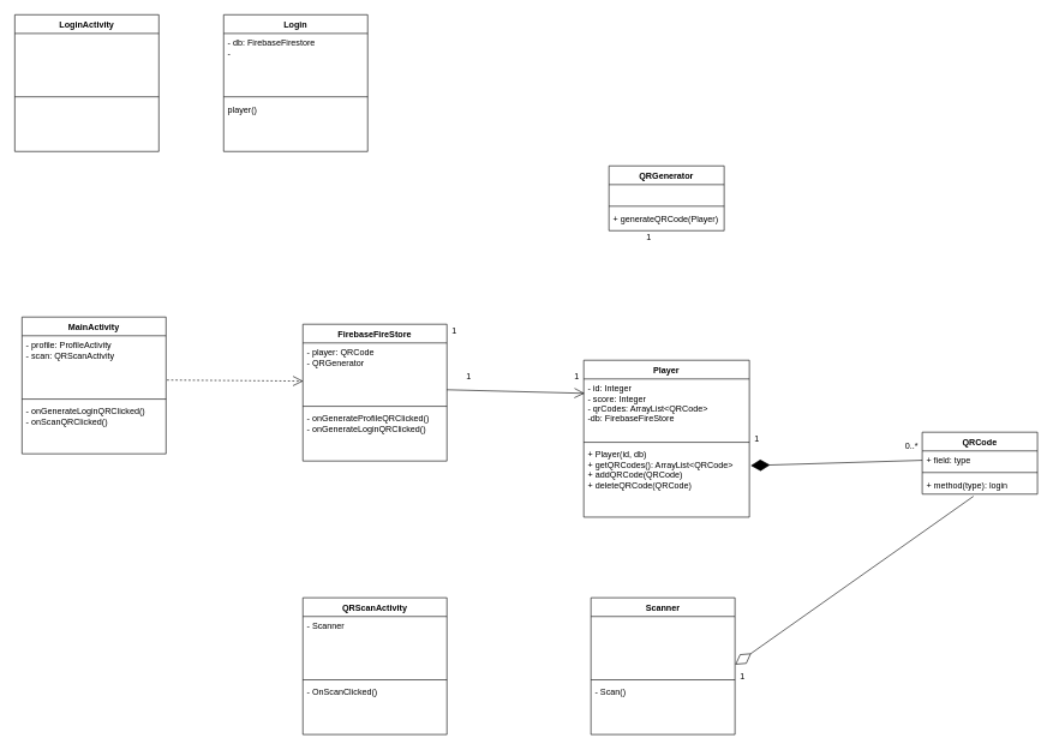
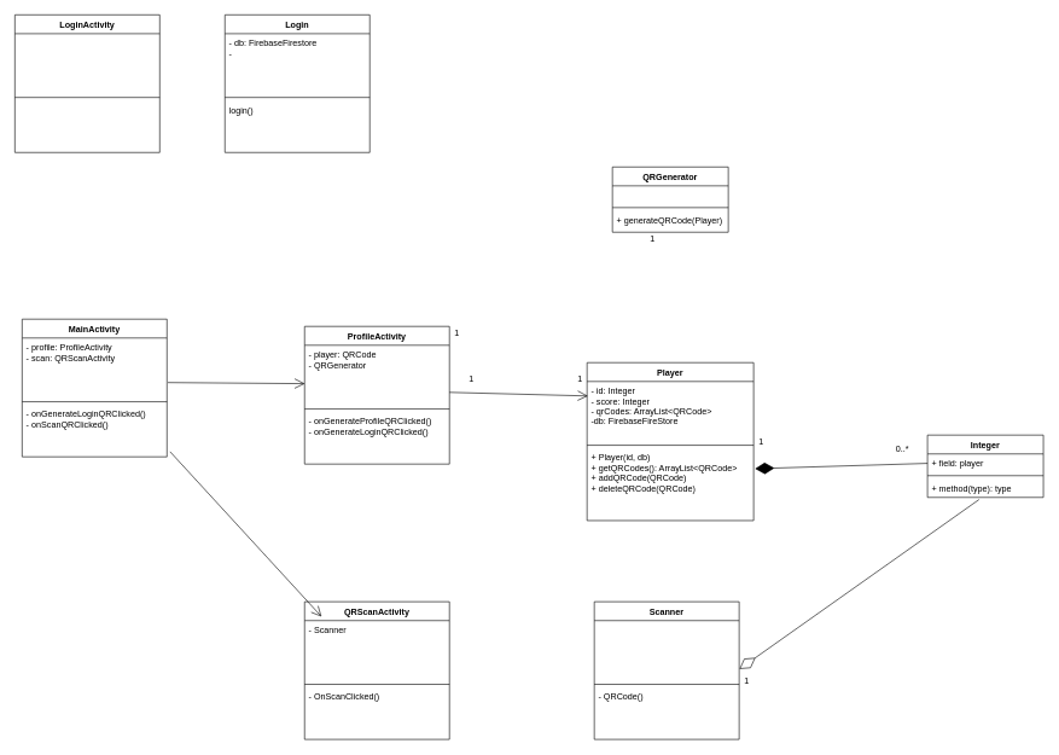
- <mxCell id="37" value="player()" style="text;strokeColor=none;fillColor=none;align=left;verticalAlign=top;spacingLeft=4;spacingRight=4;overflow=hidden;rotatable=0;points=[[0,0.5],[1,0.5]];portConstraint=eastwest;" vertex="1" parent="34"><mxGeometry y="118" width="200" height="72" as="geometry" /></mxCell>
+ <mxCell id="37" value="login()" style="text;strokeColor=none;fillColor=none;align=left;verticalAlign=top;spacingLeft=4;spacingRight=4;overflow=hidden;rotatable=0;points=[[0,0.5],[1,0.5]];portConstraint=eastwest;" vertex="1" parent="34"><mxGeometry y="118" width="200" height="72" as="geometry" /></mxCell>
- <mxCell id="19" value="FirebaseFireStore" style="swimlane;fontStyle=1;align=center;verticalAlign=top;childLayout=stackLayout;horizontal=1;startSize=26;horizontalStack=0;resizeParent=1;resizeParentMax=0;resizeLast=0;collapsible=1;marginBottom=0;" parent="1" vertex="1"><mxGeometry x="420" y="450" width="200" height="190" as="geometry" /></mxCell>
+ <mxCell id="19" value="ProfileActivity" style="swimlane;fontStyle=1;align=center;verticalAlign=top;childLayout=stackLayout;horizontal=1;startSize=26;horizontalStack=0;resizeParent=1;resizeParentMax=0;resizeLast=0;collapsible=1;marginBottom=0;" parent="1" vertex="1"><mxGeometry x="420" y="450" width="200" height="190" as="geometry" /></mxCell>
- <mxCell id="48" value="" style="endArrow=open;endFill=1;endSize=12;html=1;rounded=0;exitX=1.006;exitY=0.732;exitDx=0;exitDy=0;exitPerimeter=0;entryX=0.002;entryY=0.631;entryDx=0;entryDy=0;entryPerimeter=0;dashed=1;" edge="1" parent="1" source="27" target="20"><mxGeometry width="160" relative="1" as="geometry"><mxPoint x="250" y="522.23" as="sourcePoint" /><mxPoint x="410" y="522.23" as="targetPoint" /></mxGeometry></mxCell>
+ <mxCell id="48" value="" style="endArrow=open;endFill=1;endSize=12;html=1;rounded=0;exitX=1.006;exitY=0.732;exitDx=0;exitDy=0;exitPerimeter=0;entryX=0.002;entryY=0.631;entryDx=0;entryDy=0;entryPerimeter=0;" edge="1" parent="1" source="27" target="20"><mxGeometry width="160" relative="1" as="geometry"><mxPoint x="250" y="522.23" as="sourcePoint" /><mxPoint x="410" y="522.23" as="targetPoint" /></mxGeometry></mxCell>
- <mxCell id="6" value="QRCode" style="swimlane;fontStyle=1;align=center;verticalAlign=top;childLayout=stackLayout;horizontal=1;startSize=26;horizontalStack=0;resizeParent=1;resizeParentMax=0;resizeLast=0;collapsible=1;marginBottom=0;" parent="1" vertex="1"><mxGeometry x="1280" y="600" width="160" height="86" as="geometry" /></mxCell>
+ <mxCell id="6" value="Integer" style="swimlane;fontStyle=1;align=center;verticalAlign=top;childLayout=stackLayout;horizontal=1;startSize=26;horizontalStack=0;resizeParent=1;resizeParentMax=0;resizeLast=0;collapsible=1;marginBottom=0;" parent="1" vertex="1"><mxGeometry x="1280" y="600" width="160" height="86" as="geometry" /></mxCell>
- <mxCell id="18" value="0..*" style="text;html=1;align=center;verticalAlign=middle;resizable=0;points=[];autosize=1;strokeColor=none;fillColor=none;" parent="1" vertex="1"><mxGeometry x="1250" y="610" width="30" height="20" as="geometry" /></mxCell>
+ <mxCell id="18" value="0..*" style="text;html=1;align=center;verticalAlign=middle;resizable=0;points=[];autosize=1;strokeColor=none;fillColor=none;" parent="1" vertex="1"><mxGeometry x="1230" y="610" width="30" height="20" as="geometry" /></mxCell>
- <mxCell id="7" value="+ field: type" style="text;strokeColor=none;fillColor=none;align=left;verticalAlign=top;spacingLeft=4;spacingRight=4;overflow=hidden;rotatable=0;points=[[0,0.5],[1,0.5]];portConstraint=eastwest;" parent="6" vertex="1"><mxGeometry y="26" width="160" height="26" as="geometry" /></mxCell>
+ <mxCell id="7" value="+ field: player" style="text;strokeColor=none;fillColor=none;align=left;verticalAlign=top;spacingLeft=4;spacingRight=4;overflow=hidden;rotatable=0;points=[[0,0.5],[1,0.5]];portConstraint=eastwest;" parent="6" vertex="1"><mxGeometry y="26" width="160" height="26" as="geometry" /></mxCell>
- <mxCell id="9" value="+ method(type): login" style="text;strokeColor=none;fillColor=none;align=left;verticalAlign=top;spacingLeft=4;spacingRight=4;overflow=hidden;rotatable=0;points=[[0,0.5],[1,0.5]];portConstraint=eastwest;" parent="6" vertex="1"><mxGeometry y="60" width="160" height="26" as="geometry" /></mxCell>
+ <mxCell id="9" value="+ method(type): type" style="text;strokeColor=none;fillColor=none;align=left;verticalAlign=top;spacingLeft=4;spacingRight=4;overflow=hidden;rotatable=0;points=[[0,0.5],[1,0.5]];portConstraint=eastwest;" parent="6" vertex="1"><mxGeometry y="60" width="160" height="26" as="geometry" /></mxCell>
+ <mxCell id="49" value="" style="endArrow=open;endFill=1;endSize=12;html=1;rounded=0;exitX=1.021;exitY=0.901;exitDx=0;exitDy=0;exitPerimeter=0;entryX=0.117;entryY=-0.065;entryDx=0;entryDy=0;entryPerimeter=0;" edge="1" parent="1" source="29" target="39"><mxGeometry width="160" relative="1" as="geometry"><mxPoint x="241.2" y="537.488" as="sourcePoint" /><mxPoint x="430.4" y="539.004" as="targetPoint" /></mxGeometry></mxCell>
- <mxCell id="45" value="- Scan()" style="text;strokeColor=none;fillColor=none;align=left;verticalAlign=top;spacingLeft=4;spacingRight=4;overflow=hidden;rotatable=0;points=[[0,0.5],[1,0.5]];portConstraint=eastwest;" vertex="1" parent="42"><mxGeometry y="118" width="200" height="72" as="geometry" /></mxCell>
+ <mxCell id="45" value="- QRCode()" style="text;strokeColor=none;fillColor=none;align=left;verticalAlign=top;spacingLeft=4;spacingRight=4;overflow=hidden;rotatable=0;points=[[0,0.5],[1,0.5]];portConstraint=eastwest;" vertex="1" parent="42"><mxGeometry y="118" width="200" height="72" as="geometry" /></mxCell>
